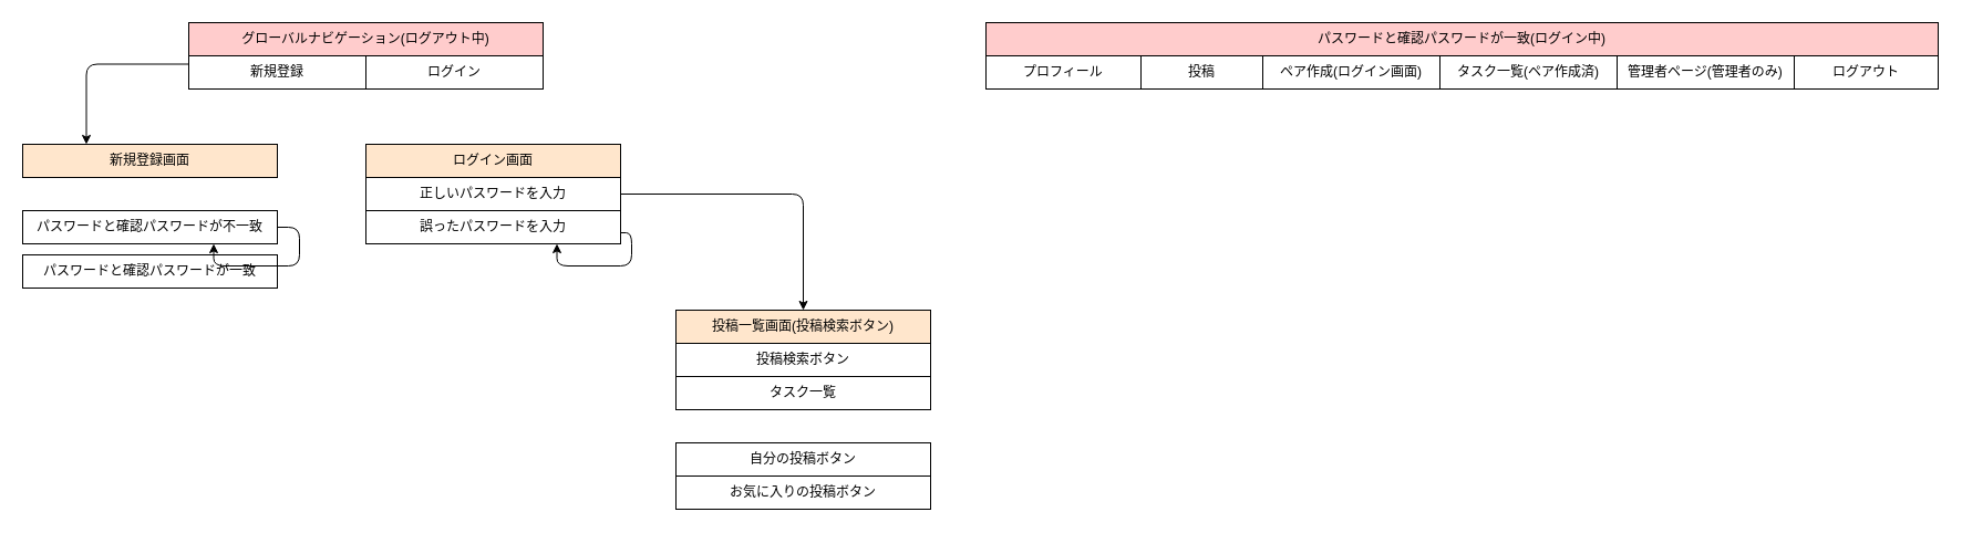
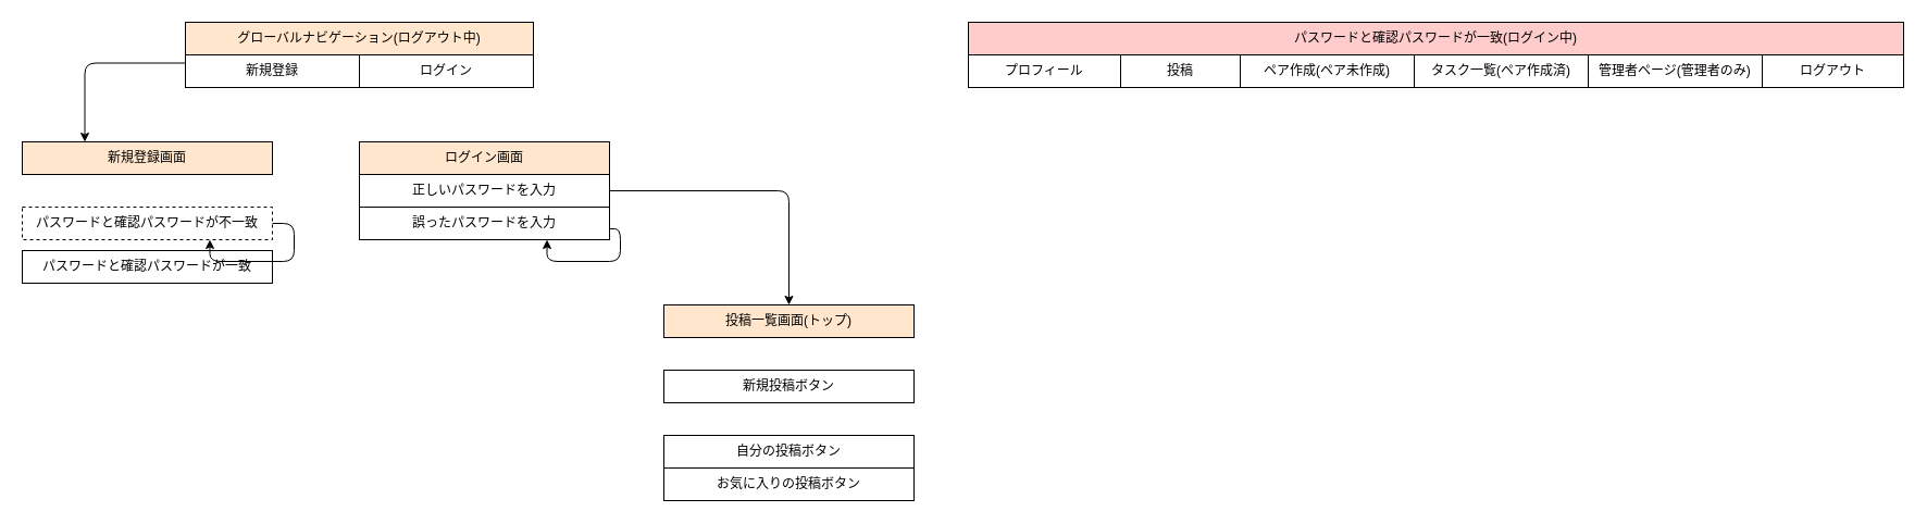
- <mxCell id="2" value="グローバルナビゲーション(ログアウト中)" style="rounded=0;whiteSpace=wrap;html=1;fillColor=#FFCCCC;" parent="1" vertex="1"><mxGeometry x="170" y="20" width="320" height="30" as="geometry" /></mxCell>
+ <mxCell id="2" value="グローバルナビゲーション(ログアウト中)" style="rounded=0;whiteSpace=wrap;html=1;fillColor=#ffe6cc;" parent="1" vertex="1"><mxGeometry x="170" y="20" width="320" height="30" as="geometry" /></mxCell>
- <mxCell id="25" value="ペア作成(ログイン画面)" style="rounded=0;whiteSpace=wrap;html=1;fillColor=#FFFFFF;" vertex="1" parent="1"><mxGeometry x="1140" y="50" width="160" height="30" as="geometry" /></mxCell>
+ <mxCell id="25" value="ペア作成(ペア未作成)" style="rounded=0;whiteSpace=wrap;html=1;fillColor=#FFFFFF;" vertex="1" parent="1"><mxGeometry x="1140" y="50" width="160" height="30" as="geometry" /></mxCell>
- <mxCell id="7" value="パスワードと確認パスワードが不一致" style="rounded=0;whiteSpace=wrap;html=1;fillColor=#FFFFFF;" parent="1" vertex="1"><mxGeometry x="20" y="190" width="230" height="30" as="geometry" /></mxCell>
+ <mxCell id="7" value="パスワードと確認パスワードが不一致" style="rounded=0;whiteSpace=wrap;html=1;fillColor=#FFFFFF;dashed=1;" parent="1" vertex="1"><mxGeometry x="20" y="190" width="230" height="30" as="geometry" /></mxCell>
- <mxCell id="15" value="投稿一覧画面(投稿検索ボタン)" style="rounded=0;whiteSpace=wrap;html=1;fillColor=#FFE6CC;" parent="1" vertex="1"><mxGeometry x="610" y="280" width="230" height="30" as="geometry" /></mxCell>
+ <mxCell id="15" value="投稿一覧画面(トップ)" style="rounded=0;whiteSpace=wrap;html=1;fillColor=#FFE6CC;" parent="1" vertex="1"><mxGeometry x="610" y="280" width="230" height="30" as="geometry" /></mxCell>
- <mxCell id="16" value="投稿検索ボタン" style="rounded=0;whiteSpace=wrap;html=1;fillColor=#FFFFFF;" parent="1" vertex="1"><mxGeometry x="610" y="310" width="230" height="30" as="geometry" /></mxCell>
- <mxCell id="17" value="タスク一覧" style="rounded=0;whiteSpace=wrap;html=1;fillColor=#FFFFFF;" parent="1" vertex="1"><mxGeometry x="610" y="340" width="230" height="30" as="geometry" /></mxCell>
+ <mxCell id="17" value="新規投稿ボタン" style="rounded=0;whiteSpace=wrap;html=1;fillColor=#FFFFFF;" parent="1" vertex="1"><mxGeometry x="610" y="340" width="230" height="30" as="geometry" /></mxCell>
